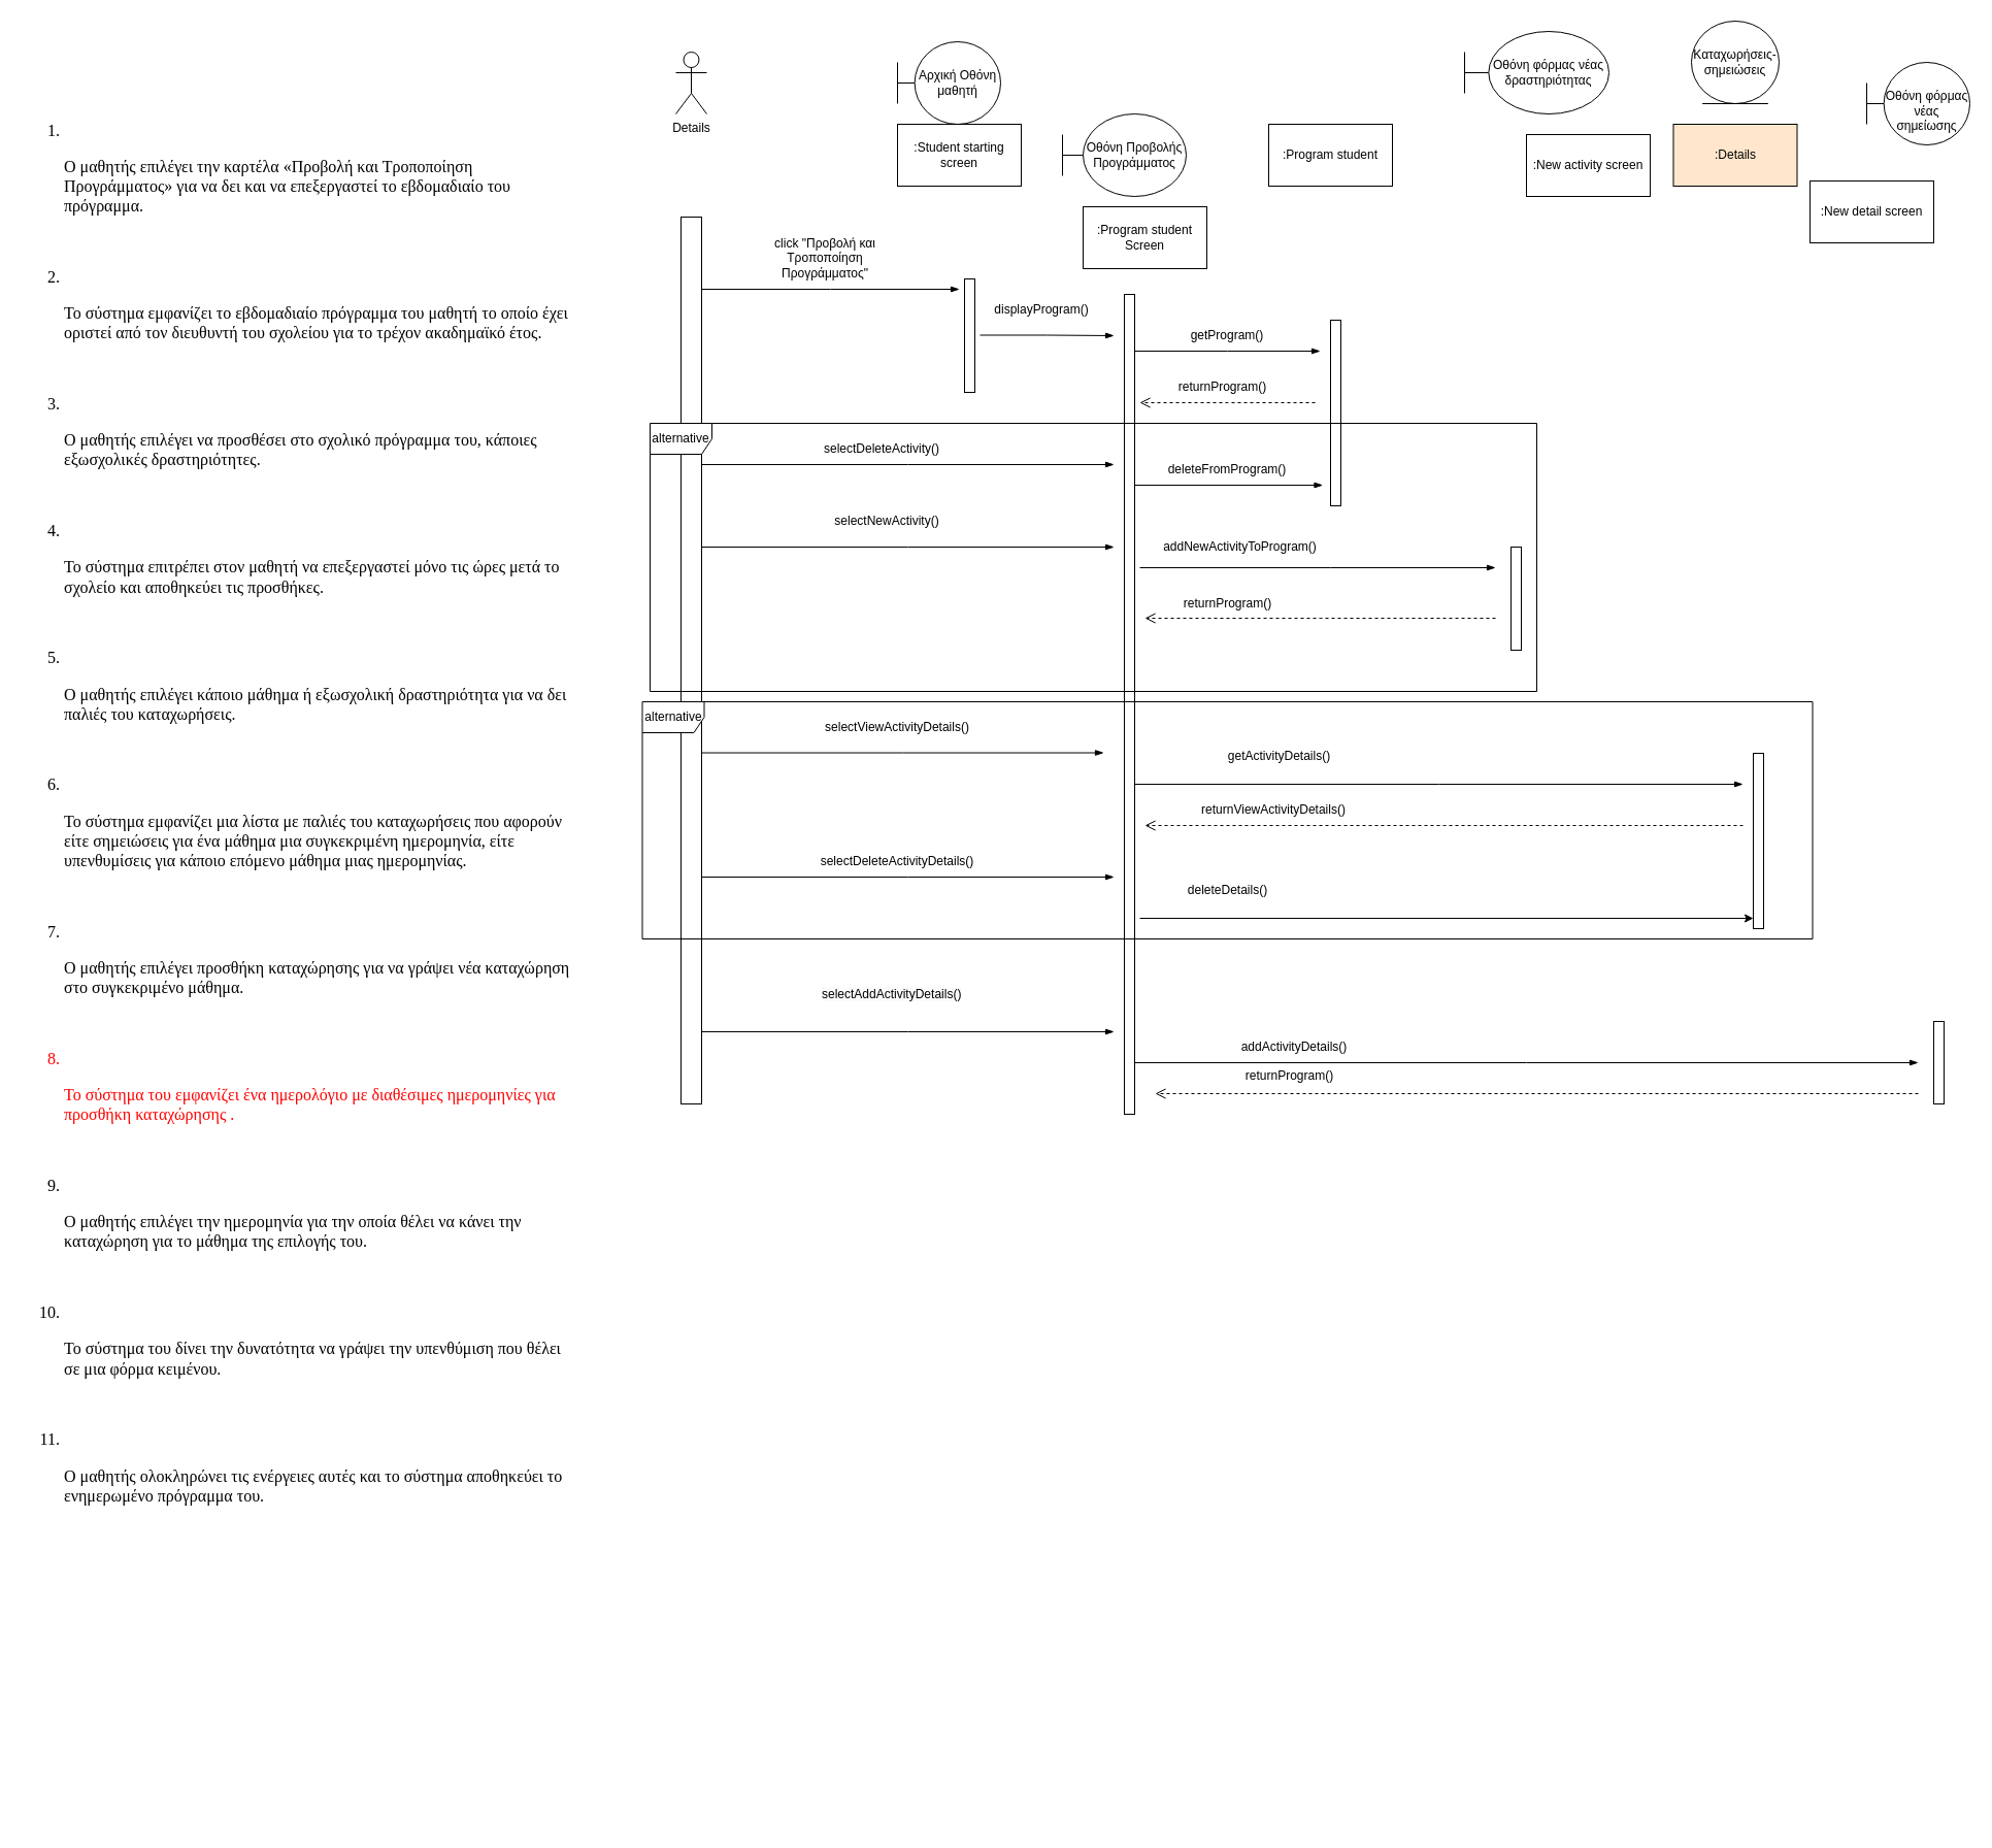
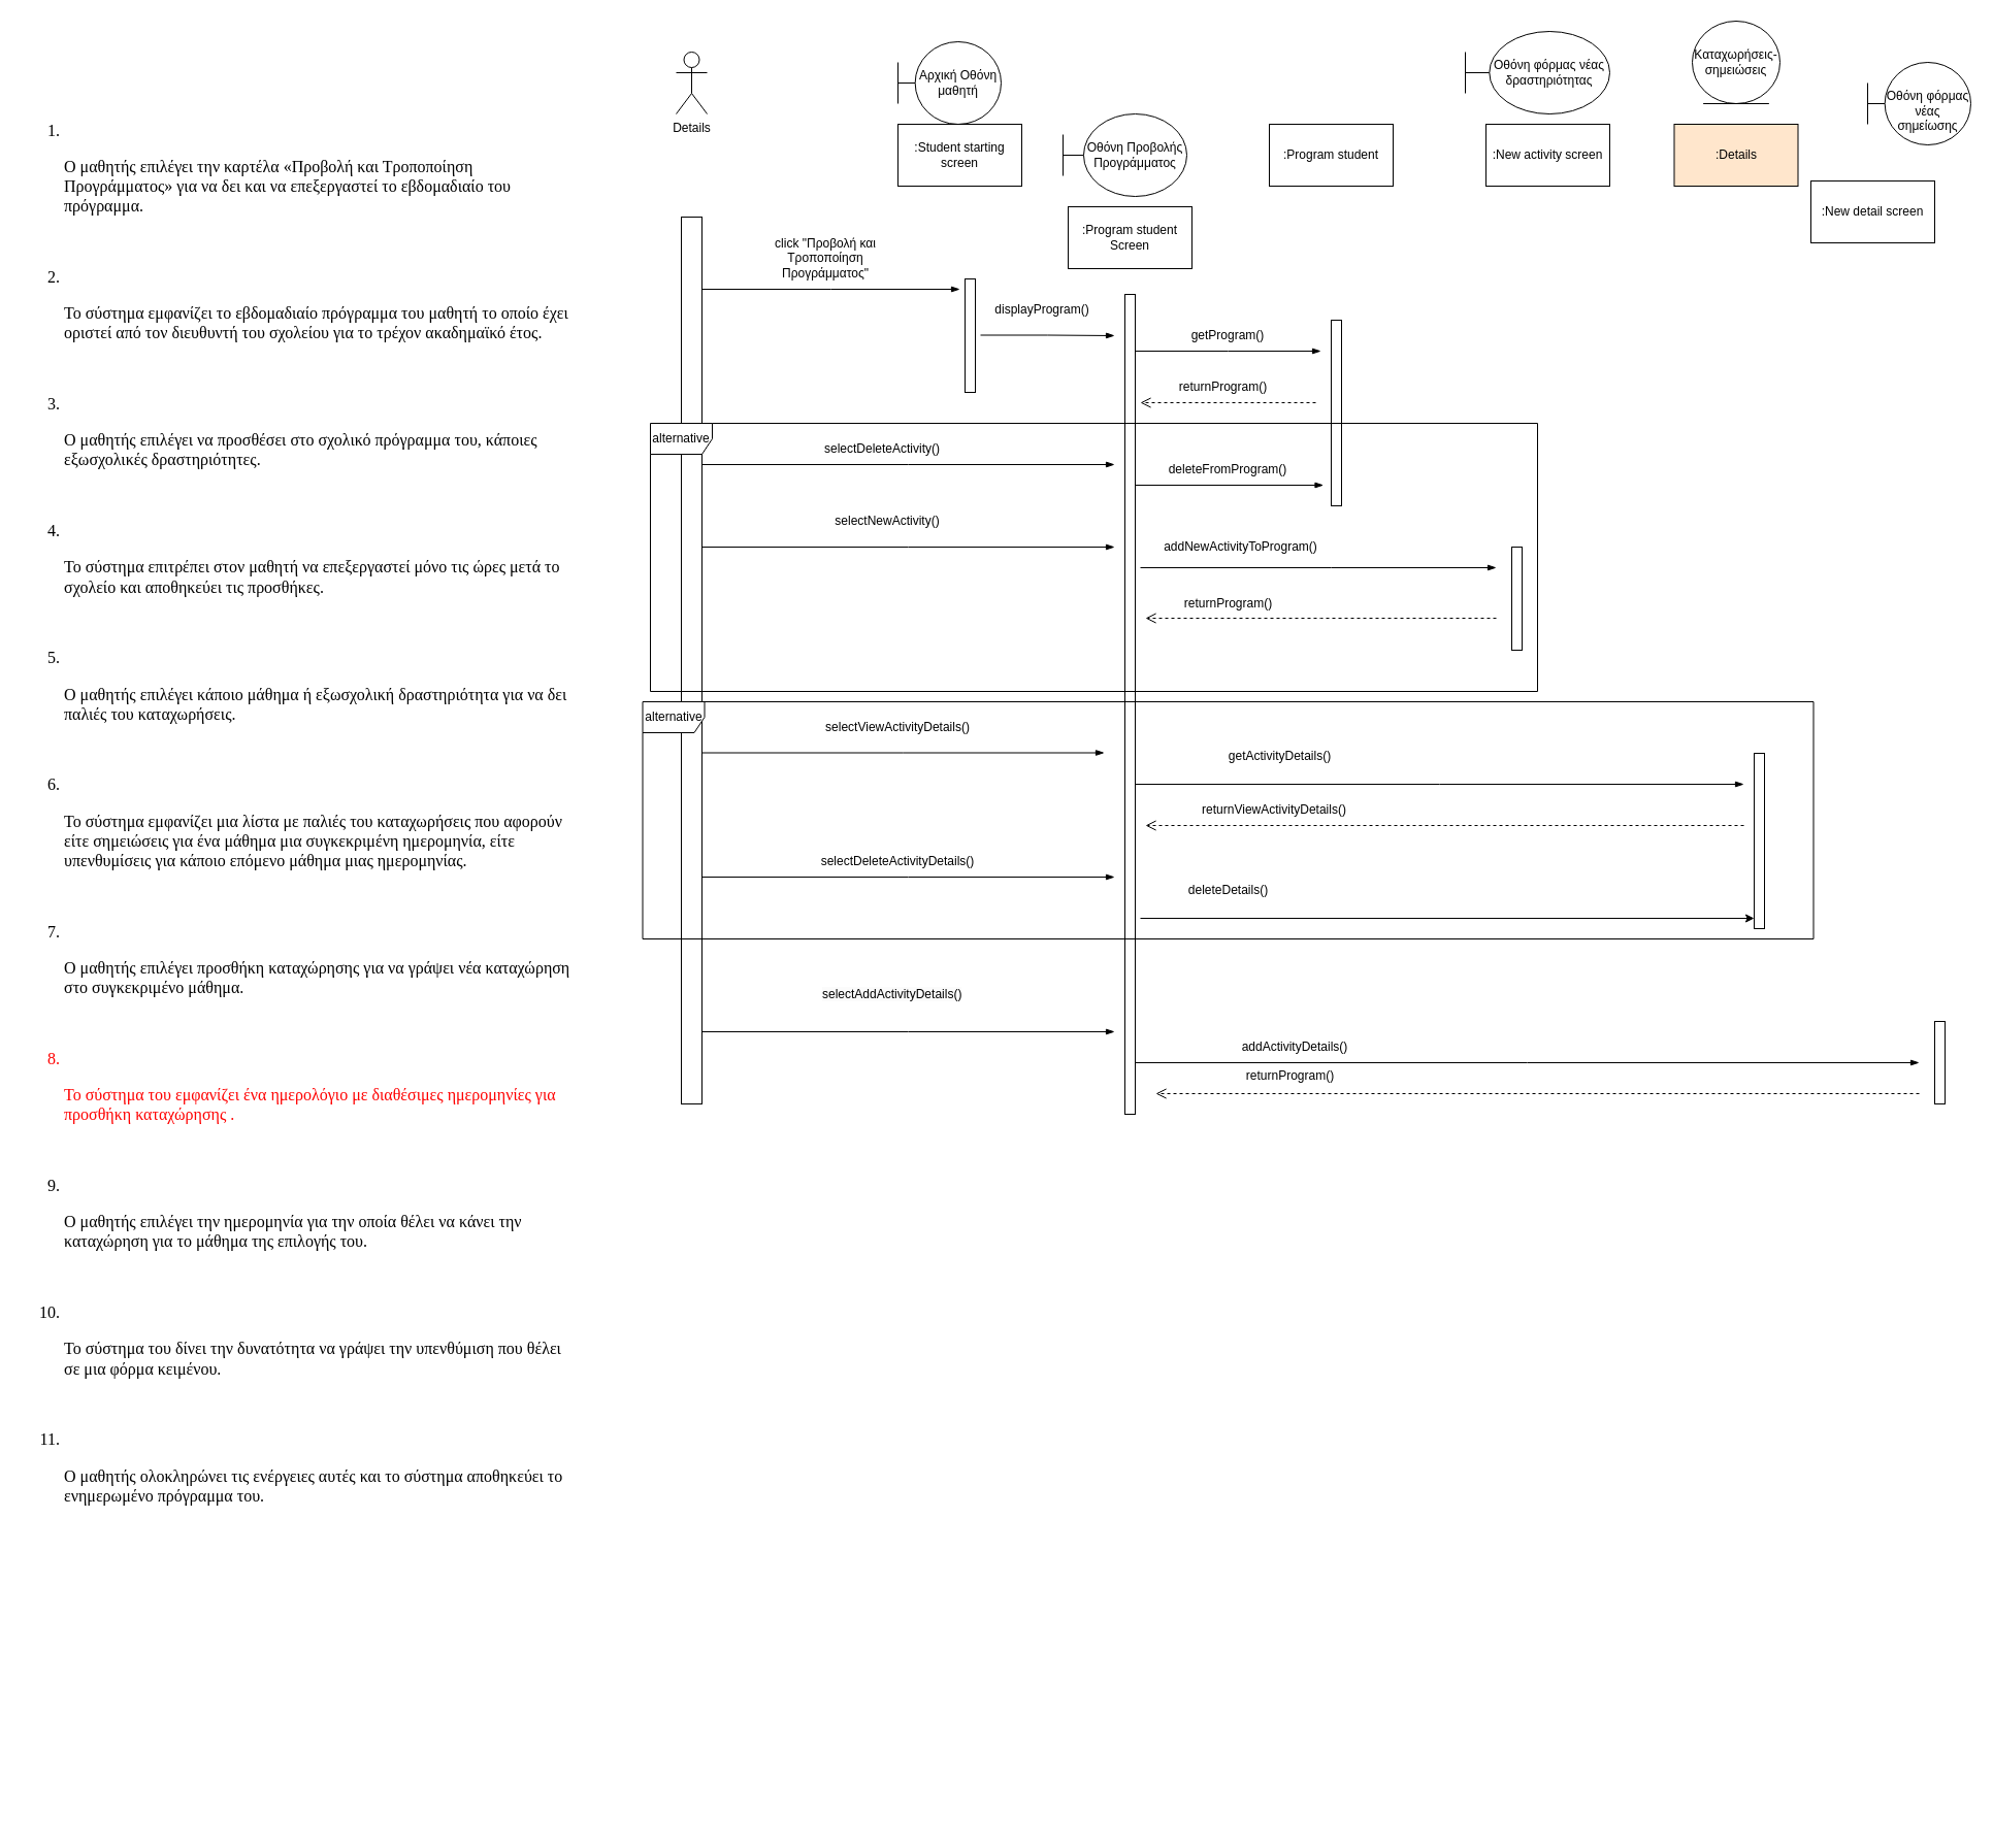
- <mxCell id="45" value=":New activity screen" style="rounded=0;whiteSpace=wrap;html=1;" vertex="1" parent="1"><mxGeometry x="1480" y="130" width="120" height="60" as="geometry" /></mxCell>
+ <mxCell id="45" value=":New activity screen" style="rounded=0;whiteSpace=wrap;html=1;" vertex="1" parent="1"><mxGeometry x="1440" y="120" width="120" height="60" as="geometry" /></mxCell>
- <mxCell id="41" value=":Program student Screen" style="rounded=0;whiteSpace=wrap;html=1;" vertex="1" parent="1"><mxGeometry x="1050" y="200" width="120" height="60" as="geometry" /></mxCell>
+ <mxCell id="41" value=":Program student Screen" style="rounded=0;whiteSpace=wrap;html=1;" vertex="1" parent="1"><mxGeometry x="1035" y="200" width="120" height="60" as="geometry" /></mxCell>
